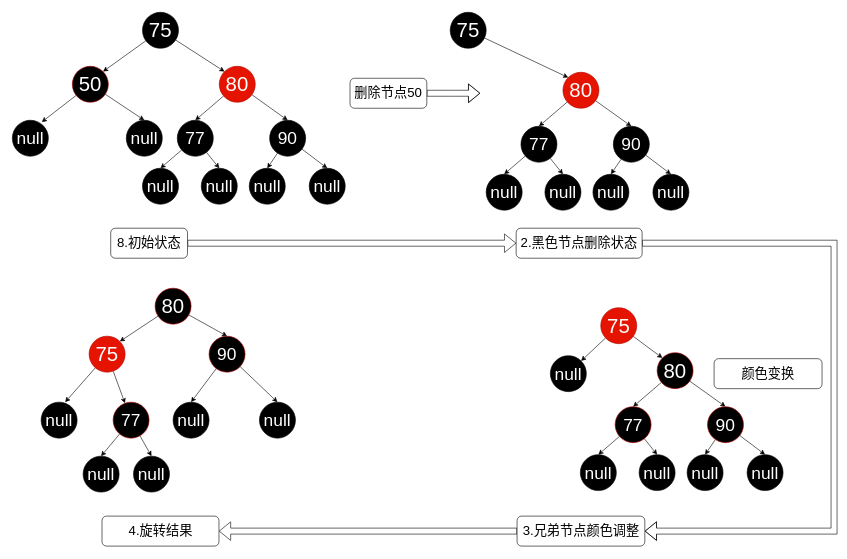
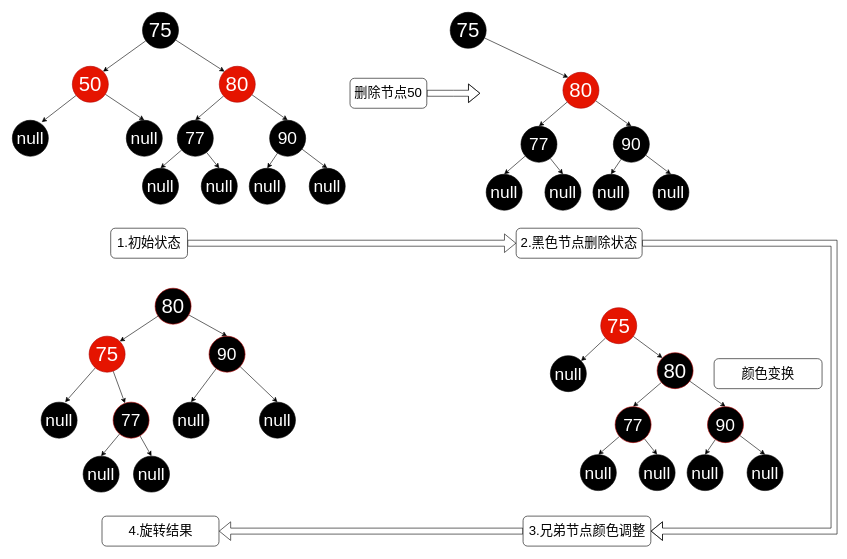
- <mxCell id="10" value="&lt;font style=&quot;font-size: 34px&quot;&gt;50&lt;/font&gt;" style="ellipse;whiteSpace=wrap;html=1;fillColor=#000000;strokeColor=#B20000;fontColor=#ffffff;align=center;labelBackgroundColor=none;labelBorderColor=none;" parent="1" vertex="1"><mxGeometry x="120" y="110" width="60" height="60" as="geometry" /></mxCell>
+ <mxCell id="10" value="&lt;font style=&quot;font-size: 34px&quot;&gt;50&lt;/font&gt;" style="ellipse;whiteSpace=wrap;html=1;fillColor=#e51400;strokeColor=#B20000;fontColor=#ffffff;align=center;labelBackgroundColor=none;labelBorderColor=none;" parent="1" vertex="1"><mxGeometry x="120" y="110" width="60" height="60" as="geometry" /></mxCell>
- <mxCell id="76" value="&lt;font style=&quot;font-size: 22px&quot;&gt;8.初始状态&lt;/font&gt;" style="shape=ext;rounded=1;html=1;whiteSpace=wrap;" parent="1" vertex="1"><mxGeometry x="184" y="380" width="128" height="50" as="geometry" /></mxCell>
+ <mxCell id="76" value="&lt;font style=&quot;font-size: 22px&quot;&gt;1.初始状态&lt;/font&gt;" style="shape=ext;rounded=1;html=1;whiteSpace=wrap;" parent="1" vertex="1"><mxGeometry x="184" y="380" width="128" height="50" as="geometry" /></mxCell>
- <mxCell id="80" value="&lt;span style=&quot;font-size: 22px&quot;&gt;3.兄弟节点颜色调整&lt;/span&gt;" style="shape=ext;rounded=1;html=1;whiteSpace=wrap;" parent="1" vertex="1"><mxGeometry x="861.5" y="860" width="213" height="50" as="geometry" /></mxCell>
+ <mxCell id="80" value="&lt;span style=&quot;font-size: 22px&quot;&gt;3.兄弟节点颜色调整&lt;/span&gt;" style="shape=ext;rounded=1;html=1;whiteSpace=wrap;" parent="1" vertex="1"><mxGeometry x="871.5" y="860" width="213" height="50" as="geometry" /></mxCell>
